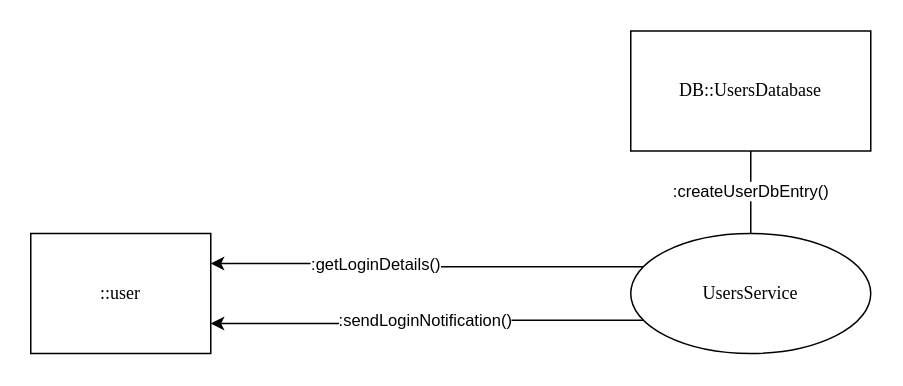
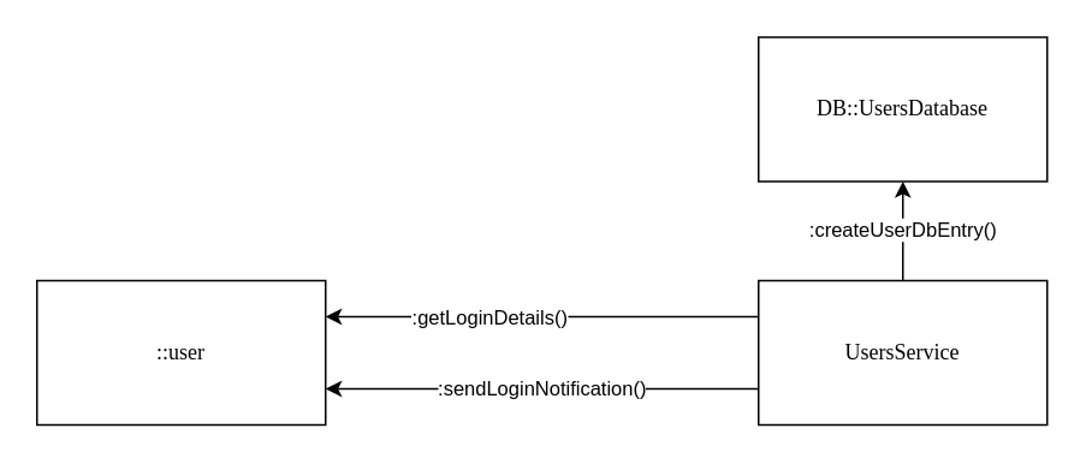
- <mxCell id="3" value=":createUserDbEntry()" style="edgeStyle=orthogonalEdgeStyle;rounded=0;orthogonalLoop=1;jettySize=auto;html=1;exitX=0.5;exitY=0;exitDx=0;exitDy=0;entryX=0.5;entryY=1;entryDx=0;entryDy=0;endArrow=none;" edge="1" parent="1" source="8" target="5"><mxGeometry relative="1" as="geometry"><mxPoint x="500" y="155" as="sourcePoint" /></mxGeometry></mxCell>
+ <mxCell id="3" value=":createUserDbEntry()" style="edgeStyle=orthogonalEdgeStyle;rounded=0;orthogonalLoop=1;jettySize=auto;html=1;exitX=0.5;exitY=0;exitDx=0;exitDy=0;entryX=0.5;entryY=1;entryDx=0;entryDy=0;" edge="1" parent="1" source="8" target="5"><mxGeometry relative="1" as="geometry"><mxPoint x="500" y="155" as="sourcePoint" /></mxGeometry></mxCell>
- <mxCell id="2" value="::user" style="whiteSpace=wrap;html=1;rounded=0;shadow=0;comic=0;labelBackgroundColor=none;strokeWidth=1;fontFamily=Verdana;fontSize=12;align=center;" parent="1" vertex="1"><mxGeometry x="20" y="155" width="120" height="80" as="geometry" /></mxCell>
+ <mxCell id="2" value="::user" style="whiteSpace=wrap;html=1;rounded=0;shadow=0;comic=0;labelBackgroundColor=none;strokeWidth=1;fontFamily=Verdana;fontSize=12;align=center;" parent="1" vertex="1"><mxGeometry x="20" y="155" width="160" height="80" as="geometry" /></mxCell>
- <mxCell id="8" value="UsersService" style="ellipse;whiteSpace=wrap;html=1;shadow=0;comic=0;labelBackgroundColor=none;strokeWidth=1;fontFamily=Verdana;fontSize=12;align=center;" vertex="1" parent="1"><mxGeometry x="420" y="155" width="160" height="80" as="geometry" /></mxCell>
+ <mxCell id="8" value="UsersService" style="whiteSpace=wrap;html=1;rounded=0;shadow=0;comic=0;labelBackgroundColor=none;strokeWidth=1;fontFamily=Verdana;fontSize=12;align=center;" vertex="1" parent="1"><mxGeometry x="420" y="155" width="160" height="80" as="geometry" /></mxCell>
